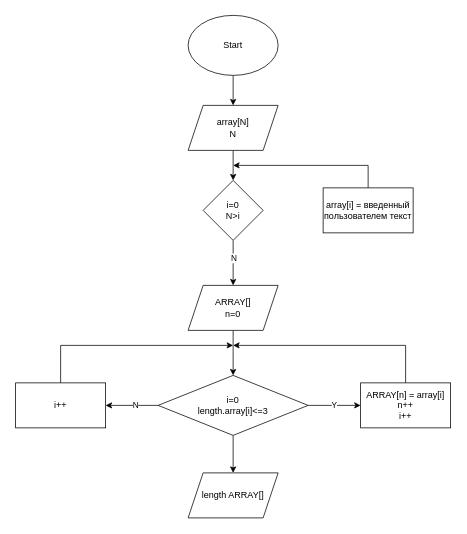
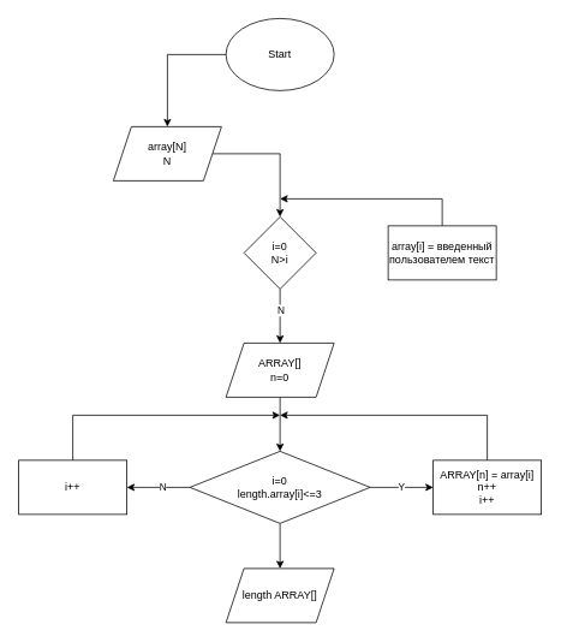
- <mxCell id="5" value="array[N]&lt;br&gt;N" style="shape=parallelogram;perimeter=parallelogramPerimeter;whiteSpace=wrap;html=1;fixedSize=1;" vertex="1" parent="1"><mxGeometry x="250" y="140" width="120" height="60" as="geometry" /></mxCell>
+ <mxCell id="5" value="array[N]&lt;br&gt;N" style="shape=parallelogram;perimeter=parallelogramPerimeter;whiteSpace=wrap;html=1;fixedSize=1;" vertex="1" parent="1"><mxGeometry x="125" y="140" width="120" height="60" as="geometry" /></mxCell>
